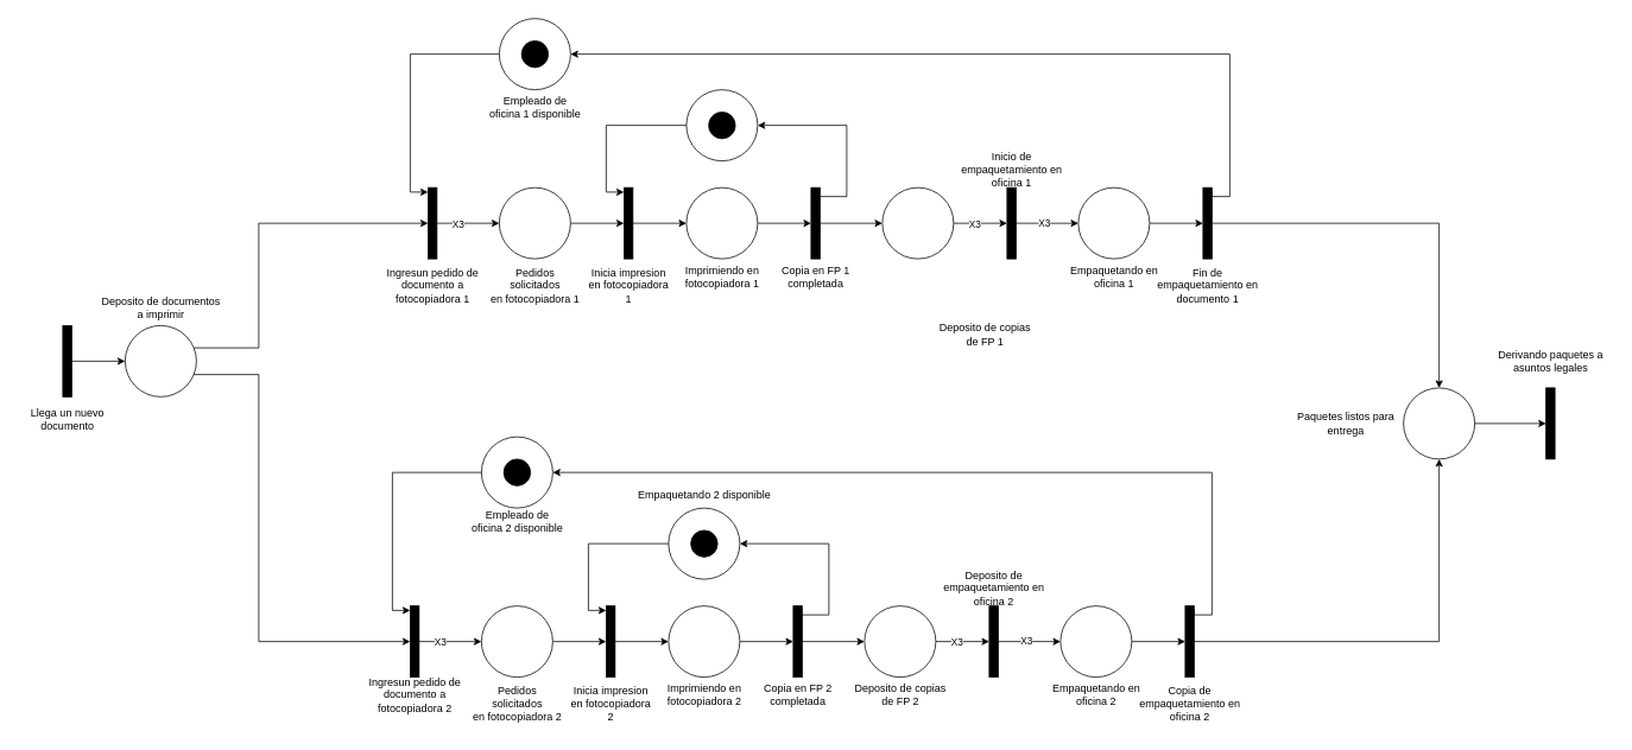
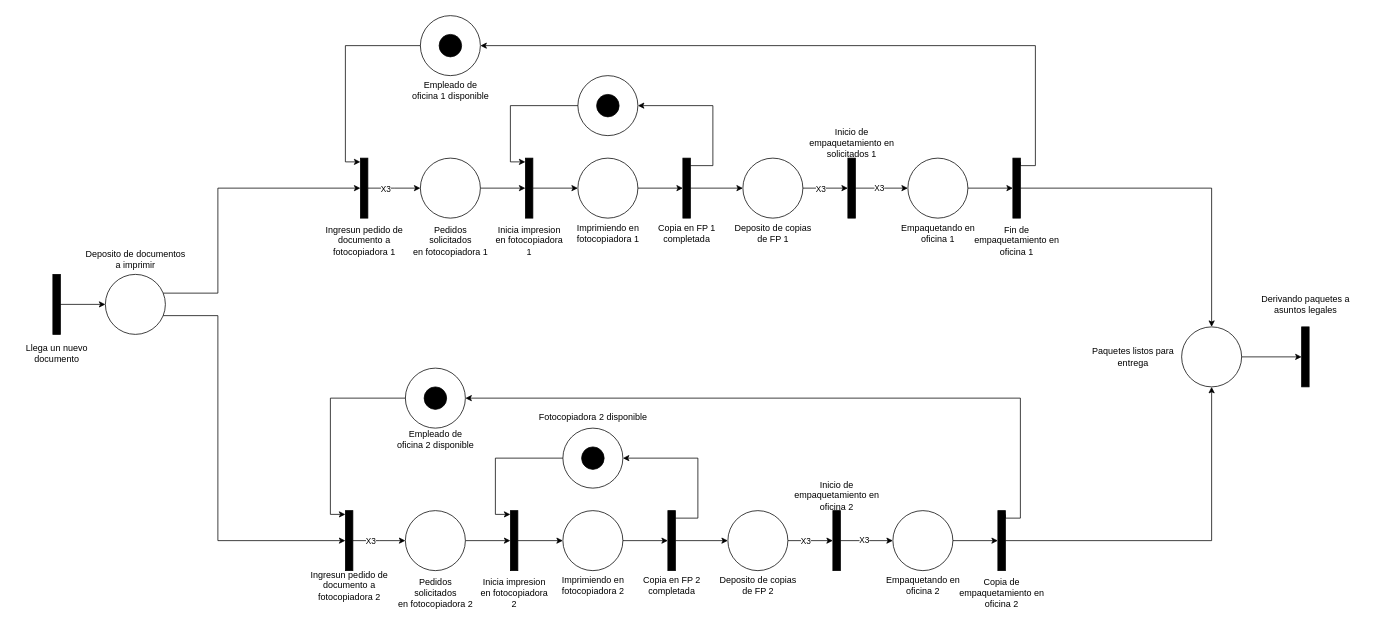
- <mxCell id="85" value="&lt;div&gt;Inicio de&lt;/div&gt;&lt;div&gt;empaquetamiento en&lt;/div&gt;&lt;div&gt;oficina 1&lt;br&gt;&lt;/div&gt;" style="text;html=1;align=center;verticalAlign=middle;resizable=0;points=[];autosize=1;strokeColor=none;fillColor=none;" vertex="1" parent="1"><mxGeometry x="1065" y="160" width="140" height="60" as="geometry" /></mxCell>
+ <mxCell id="85" value="&lt;div&gt;Inicio de&lt;/div&gt;&lt;div&gt;empaquetamiento en&lt;/div&gt;&lt;div&gt;solicitados 1&lt;br&gt;&lt;/div&gt;" style="text;html=1;align=center;verticalAlign=middle;resizable=0;points=[];autosize=1;strokeColor=none;fillColor=none;" vertex="1" parent="1"><mxGeometry x="1065" y="160" width="140" height="60" as="geometry" /></mxCell>
- <mxCell id="87" value="&lt;div&gt;Fin de&lt;/div&gt;&lt;div&gt;empaquetamiento en&lt;/div&gt;&lt;div&gt;documento 1&lt;br&gt;&lt;/div&gt;" style="text;html=1;align=center;verticalAlign=middle;resizable=0;points=[];autosize=1;strokeColor=none;fillColor=none;" vertex="1" parent="1"><mxGeometry x="1285" y="290" width="140" height="60" as="geometry" /></mxCell>
+ <mxCell id="87" value="&lt;div&gt;Fin de&lt;/div&gt;&lt;div&gt;empaquetamiento en&lt;/div&gt;&lt;div&gt;oficina 1&lt;br&gt;&lt;/div&gt;" style="text;html=1;align=center;verticalAlign=middle;resizable=0;points=[];autosize=1;strokeColor=none;fillColor=none;" vertex="1" parent="1"><mxGeometry x="1285" y="290" width="140" height="60" as="geometry" /></mxCell>
- <mxCell id="84" value="&lt;div&gt;Deposito de copias&lt;/div&gt;&lt;div&gt;de FP 1&lt;br&gt;&lt;/div&gt;" style="text;html=1;align=center;verticalAlign=middle;resizable=0;points=[];autosize=1;strokeColor=none;fillColor=none;" vertex="1" parent="1"><mxGeometry x="1040" y="355" width="130" height="40" as="geometry" /></mxCell>
+ <mxCell id="84" value="&lt;div&gt;Deposito de copias&lt;/div&gt;&lt;div&gt;de FP 1&lt;br&gt;&lt;/div&gt;" style="text;html=1;align=center;verticalAlign=middle;resizable=0;points=[];autosize=1;strokeColor=none;fillColor=none;" vertex="1" parent="1"><mxGeometry x="965" y="290" width="130" height="40" as="geometry" /></mxCell>
- <mxCell id="44" value="Empaquetando 2 disponible" style="text;html=1;align=center;verticalAlign=middle;resizable=0;points=[];autosize=1;strokeColor=none;fillColor=none;" vertex="1" parent="1"><mxGeometry x="705" y="540" width="170" height="30" as="geometry" /></mxCell>
+ <mxCell id="44" value="Fotocopiadora 2 disponible" style="text;html=1;align=center;verticalAlign=middle;resizable=0;points=[];autosize=1;strokeColor=none;fillColor=none;" vertex="1" parent="1"><mxGeometry x="705" y="540" width="170" height="30" as="geometry" /></mxCell>
- <mxCell id="46" value="&lt;div&gt;Deposito de&lt;/div&gt;&lt;div&gt;empaquetamiento en&lt;/div&gt;&lt;div&gt;oficina 2&lt;br&gt;&lt;/div&gt;" style="text;html=1;align=center;verticalAlign=middle;resizable=0;points=[];autosize=1;strokeColor=none;fillColor=none;" vertex="1" parent="1"><mxGeometry x="1045" y="630" width="140" height="60" as="geometry" /></mxCell>
+ <mxCell id="46" value="&lt;div&gt;Inicio de&lt;/div&gt;&lt;div&gt;empaquetamiento en&lt;/div&gt;&lt;div&gt;oficina 2&lt;br&gt;&lt;/div&gt;" style="text;html=1;align=center;verticalAlign=middle;resizable=0;points=[];autosize=1;strokeColor=none;fillColor=none;" vertex="1" parent="1"><mxGeometry x="1045" y="630" width="140" height="60" as="geometry" /></mxCell>
